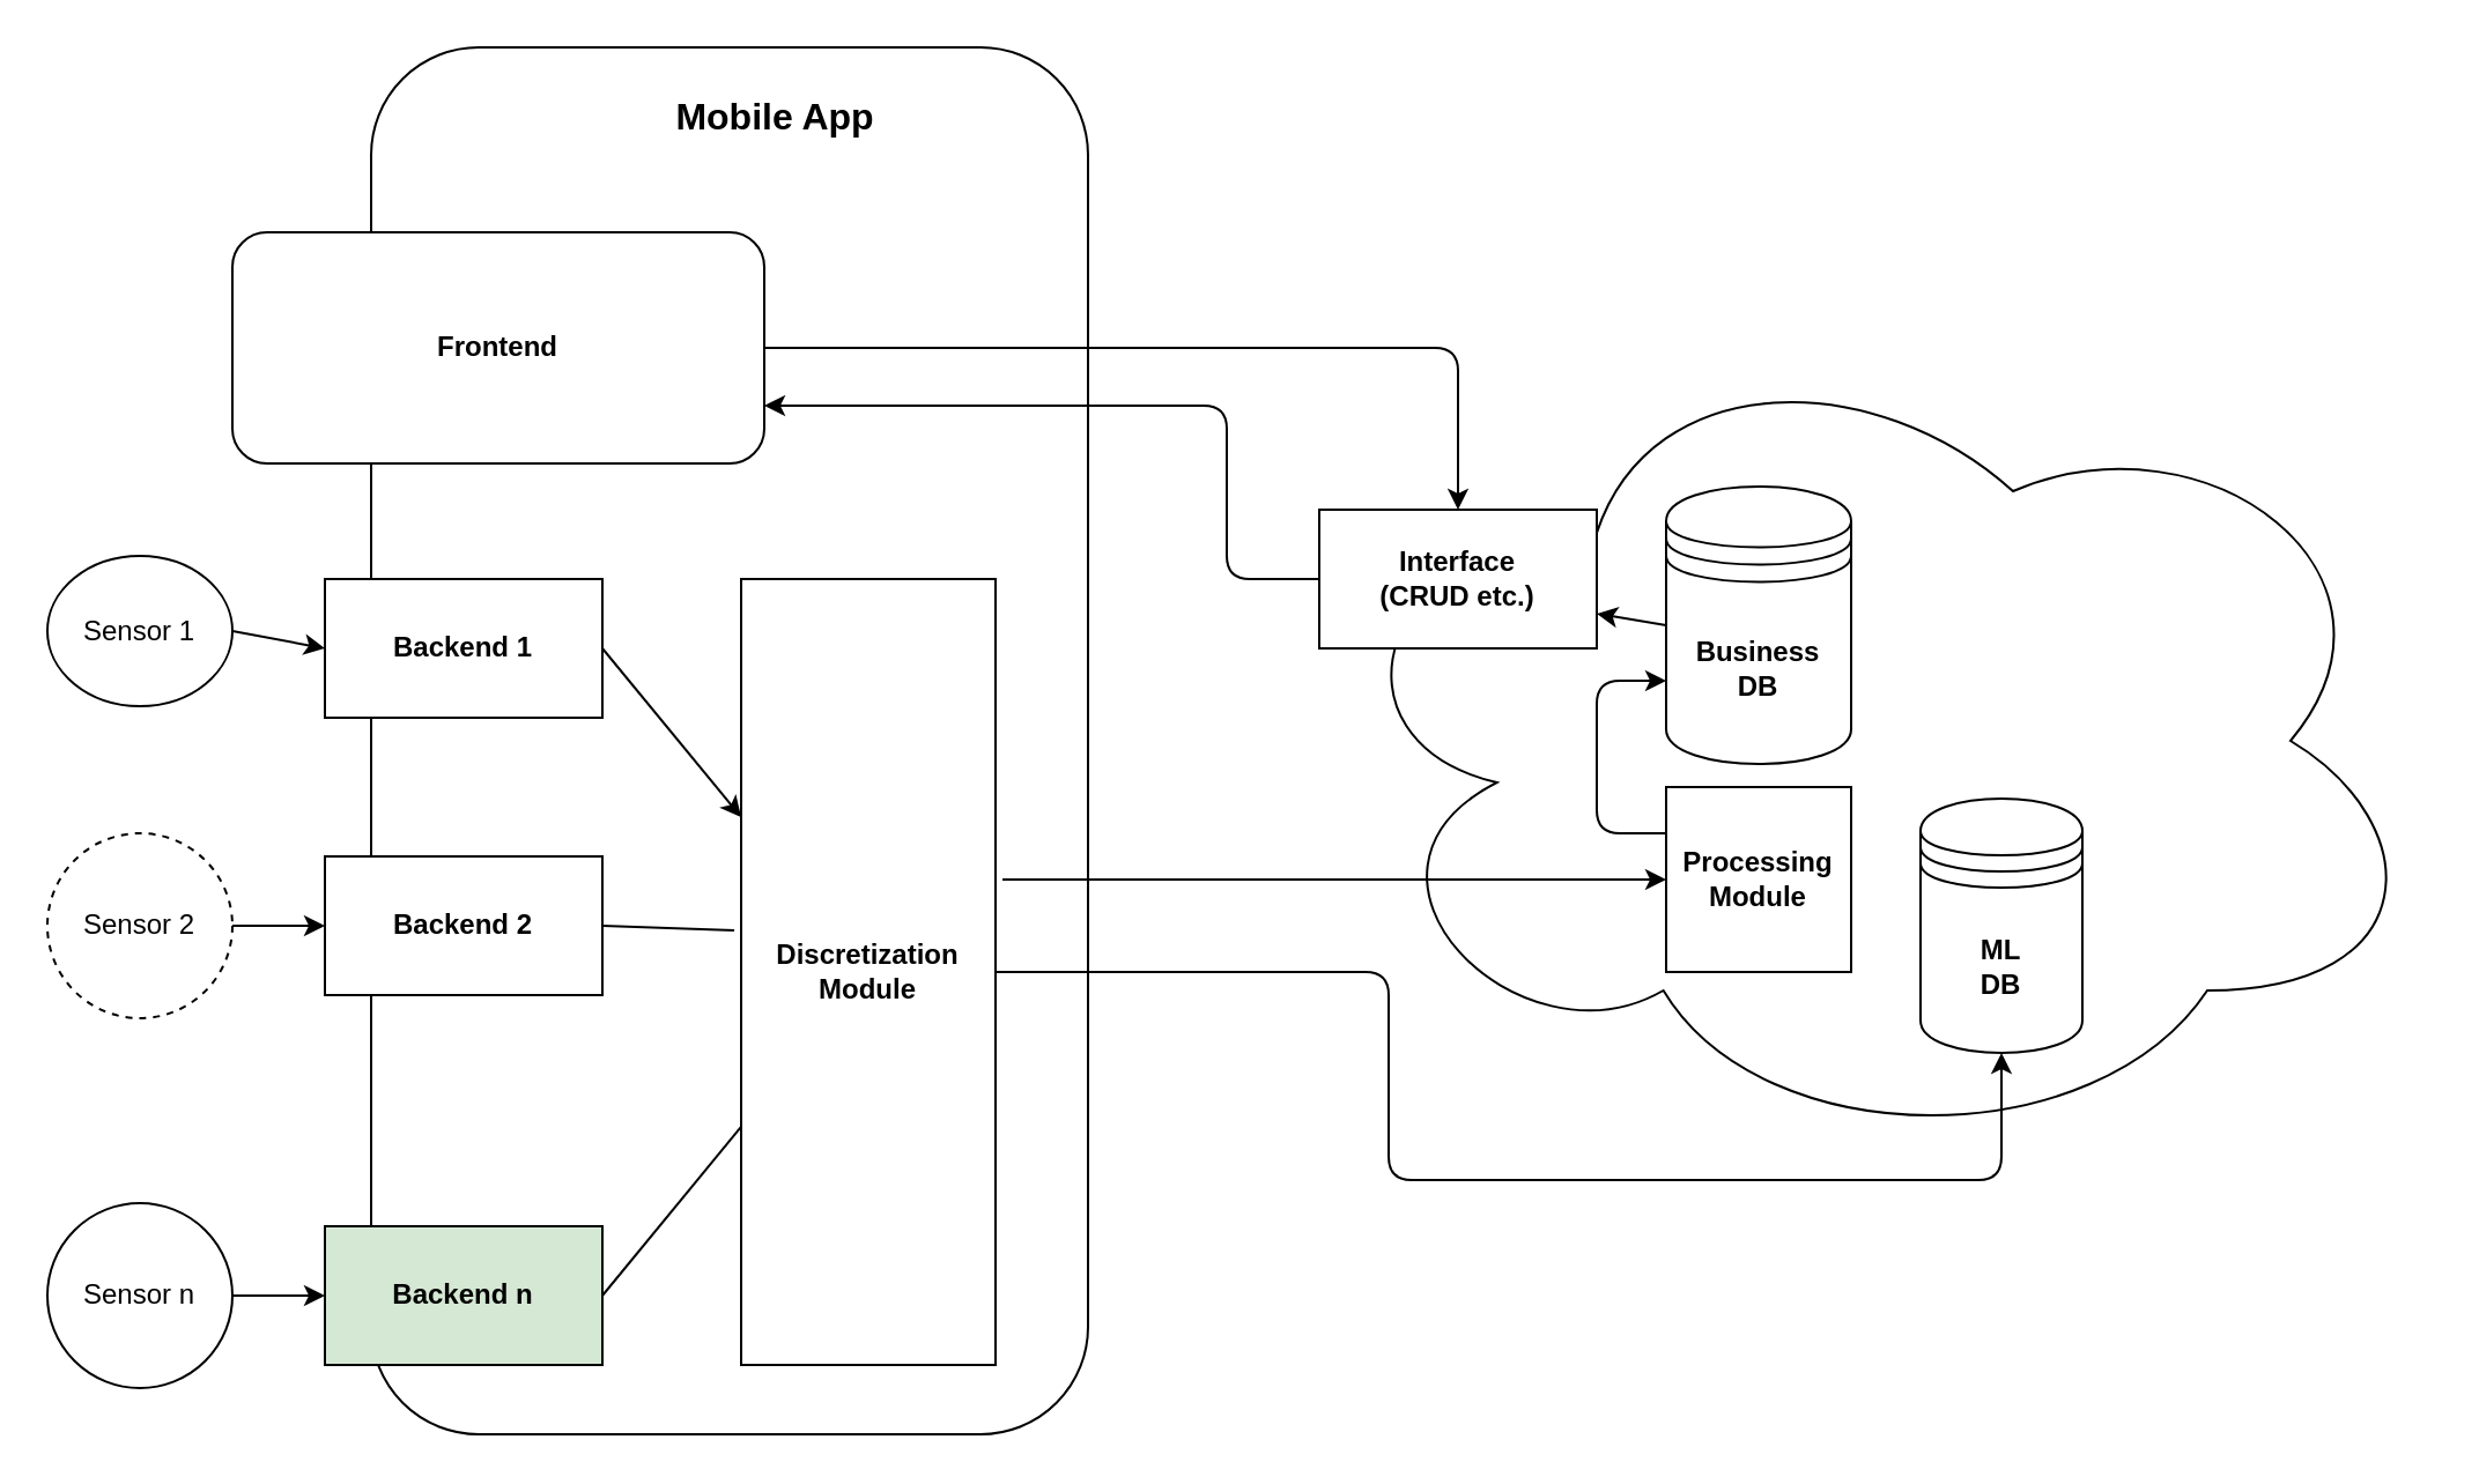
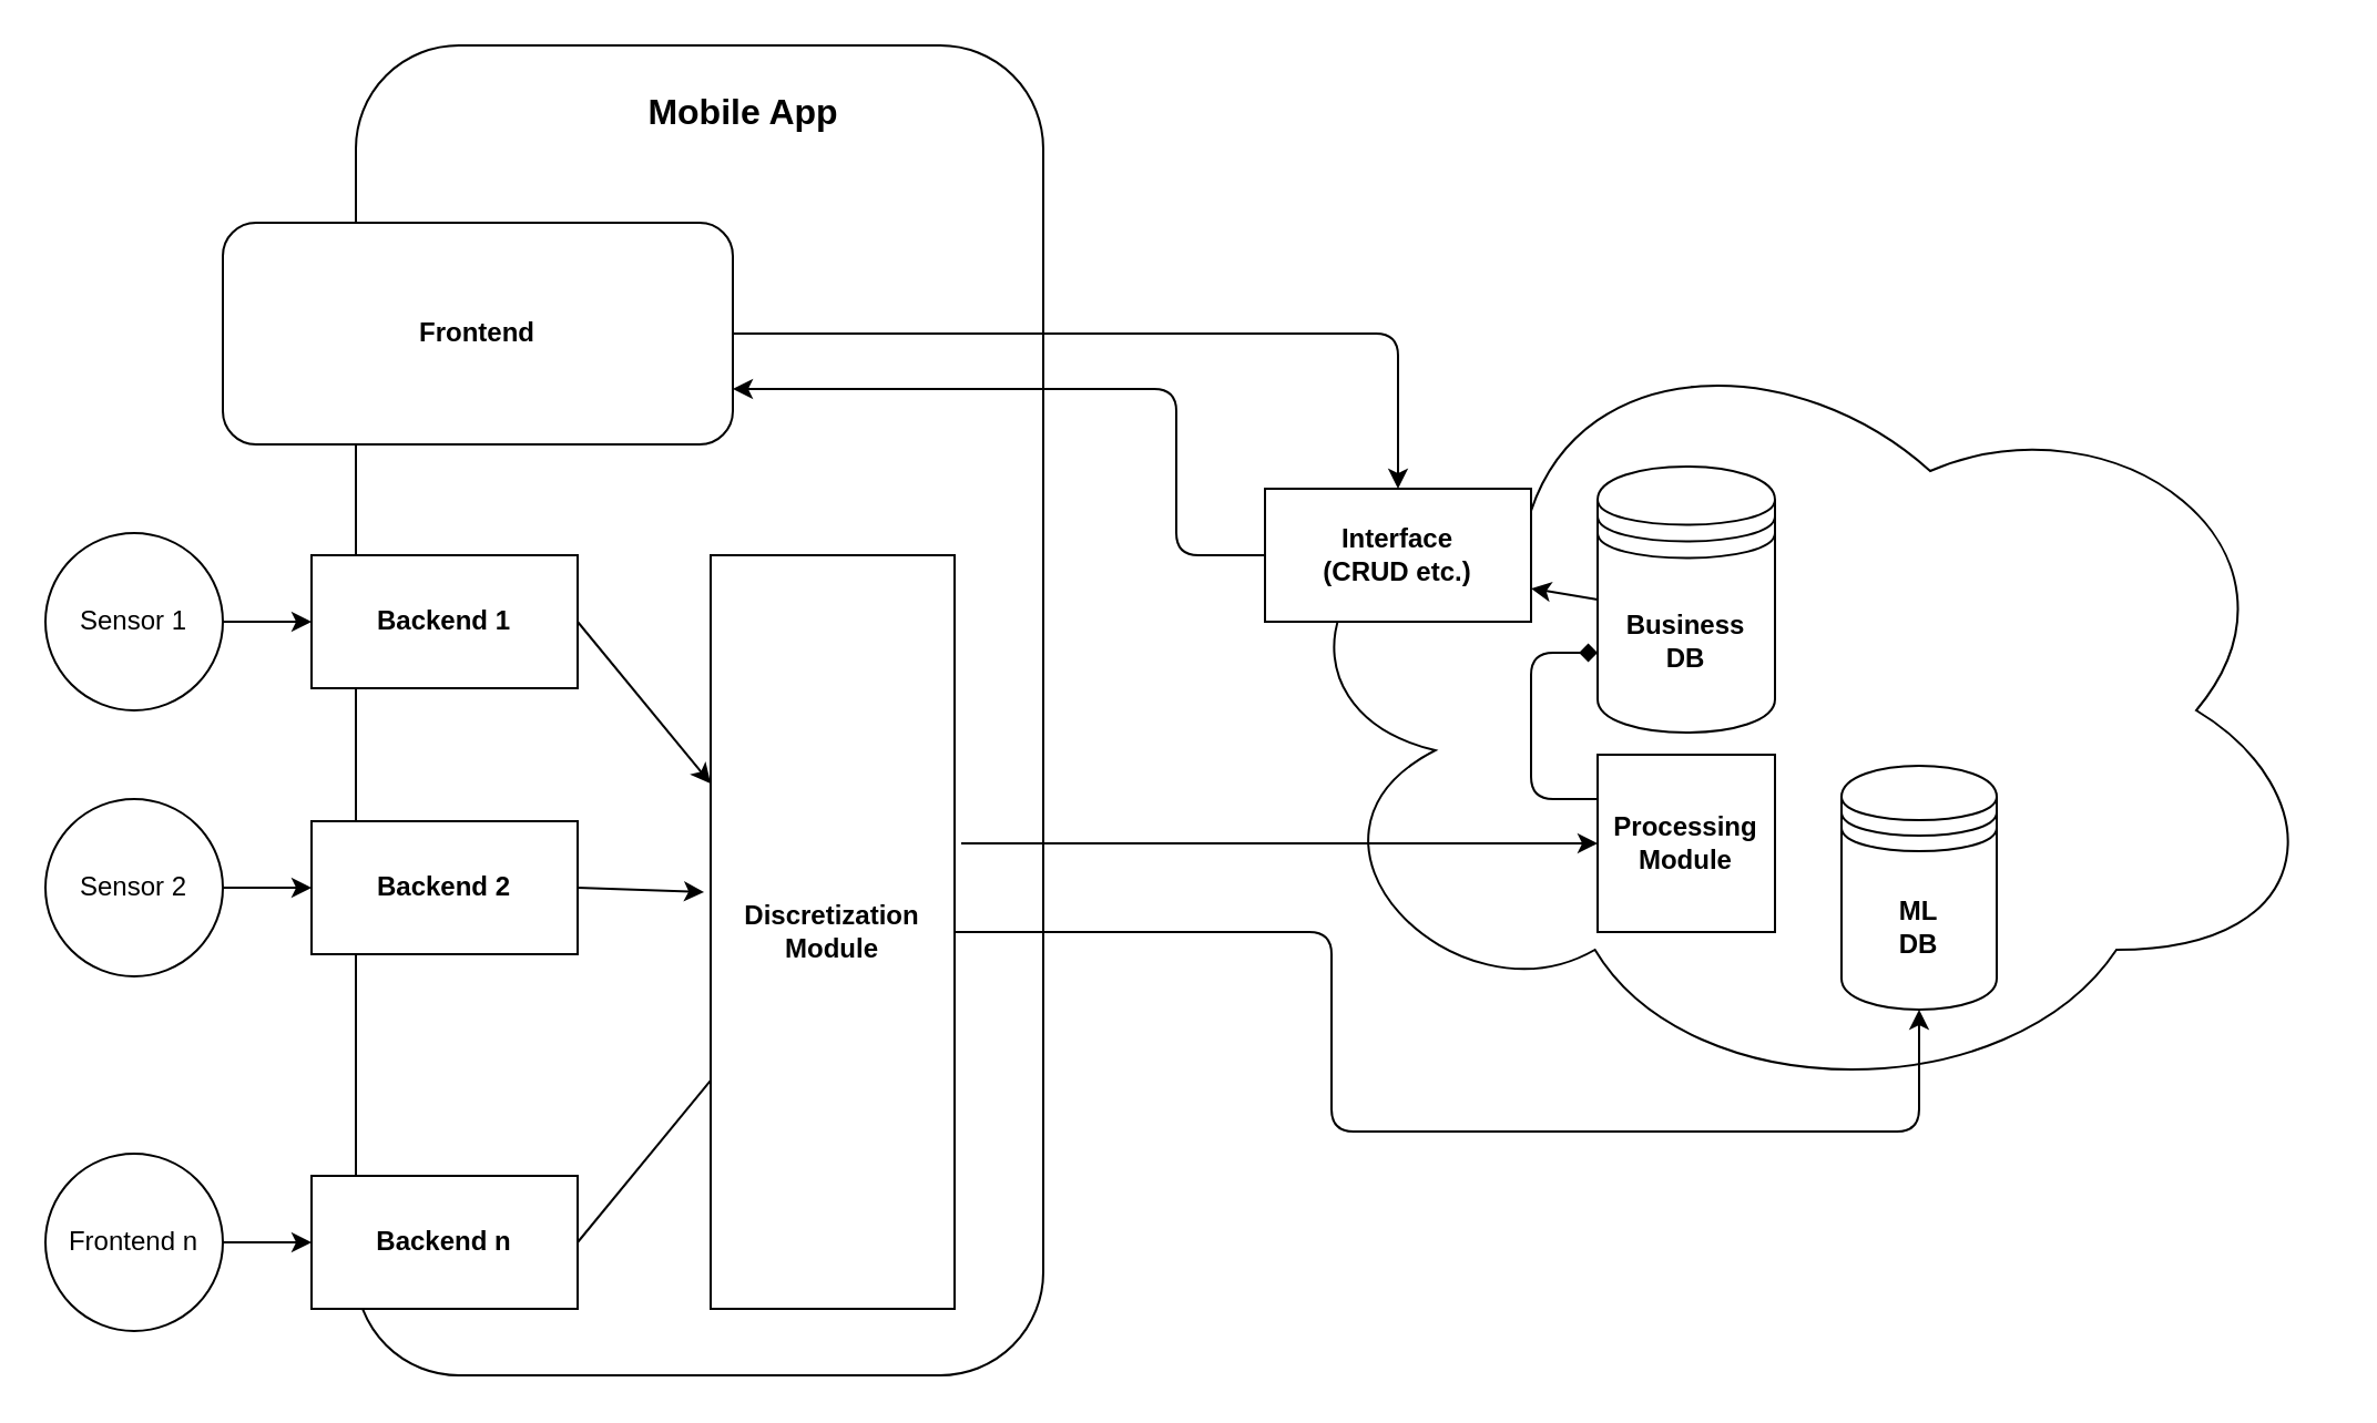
- <mxCell id="3" value="Sensor 1" style="ellipse;whiteSpace=wrap;html=1;aspect=fixed;" vertex="1" parent="1"><mxGeometry x="20" y="240" width="80" height="65" as="geometry" /></mxCell>
+ <mxCell id="3" value="Sensor 1" style="ellipse;whiteSpace=wrap;html=1;aspect=fixed;" vertex="1" parent="1"><mxGeometry x="20" y="240" width="80" height="80" as="geometry" /></mxCell>
- <mxCell id="23" value="" style="edgeStyle=segmentEdgeStyle;endArrow=classic;html=1;exitX=0;exitY=0.25;exitDx=0;exitDy=0;entryX=0;entryY=0.7;entryDx=0;entryDy=0;" edge="1" parent="1" source="20" target="18"><mxGeometry width="50" height="50" relative="1" as="geometry"><mxPoint x="650" y="350" as="sourcePoint" /><mxPoint x="700" y="300" as="targetPoint" /><Array as="points"><mxPoint x="690" y="360" /><mxPoint x="690" y="294" /></Array></mxGeometry></mxCell>
+ <mxCell id="23" value="" style="edgeStyle=segmentEdgeStyle;endArrow=diamond;html=1;exitX=0;exitY=0.25;exitDx=0;exitDy=0;entryX=0;entryY=0.7;entryDx=0;entryDy=0;" edge="1" parent="1" source="20" target="18"><mxGeometry width="50" height="50" relative="1" as="geometry"><mxPoint x="650" y="350" as="sourcePoint" /><mxPoint x="700" y="300" as="targetPoint" /><Array as="points"><mxPoint x="690" y="360" /><mxPoint x="690" y="294" /></Array></mxGeometry></mxCell>
- <mxCell id="4" value="Sensor 2" style="ellipse;whiteSpace=wrap;html=1;aspect=fixed;dashed=1;" vertex="1" parent="1"><mxGeometry x="20" y="360" width="80" height="80" as="geometry" /></mxCell>
+ <mxCell id="4" value="Sensor 2" style="ellipse;whiteSpace=wrap;html=1;aspect=fixed;" vertex="1" parent="1"><mxGeometry x="20" y="360" width="80" height="80" as="geometry" /></mxCell>
- <mxCell id="15" value="" style="endArrow=none;html=1;exitX=1;exitY=0.5;exitDx=0;exitDy=0;entryX=-0.027;entryY=0.447;entryDx=0;entryDy=0;entryPerimeter=0;" edge="1" parent="1" source="8" target="13"><mxGeometry width="50" height="50" relative="1" as="geometry"><mxPoint x="140" y="320" as="sourcePoint" /><mxPoint x="180" y="320" as="targetPoint" /></mxGeometry></mxCell>
+ <mxCell id="15" value="" style="endArrow=classic;html=1;exitX=1;exitY=0.5;exitDx=0;exitDy=0;entryX=-0.027;entryY=0.447;entryDx=0;entryDy=0;entryPerimeter=0;" edge="1" parent="1" source="8" target="13"><mxGeometry width="50" height="50" relative="1" as="geometry"><mxPoint x="140" y="320" as="sourcePoint" /><mxPoint x="180" y="320" as="targetPoint" /></mxGeometry></mxCell>
- <mxCell id="5" value="Sensor n" style="ellipse;whiteSpace=wrap;html=1;aspect=fixed;" vertex="1" parent="1"><mxGeometry x="20" y="520" width="80" height="80" as="geometry" /></mxCell>
+ <mxCell id="5" value="Frontend n" style="ellipse;whiteSpace=wrap;html=1;aspect=fixed;" vertex="1" parent="1"><mxGeometry x="20" y="520" width="80" height="80" as="geometry" /></mxCell>
- <mxCell id="9" value="&lt;b&gt;Backend n&lt;/b&gt;" style="rounded=0;whiteSpace=wrap;html=1;fillColor=#d5e8d4;" vertex="1" parent="1"><mxGeometry x="140" y="530" width="120" height="60" as="geometry" /></mxCell>
+ <mxCell id="9" value="&lt;b&gt;Backend n&lt;/b&gt;" style="rounded=0;whiteSpace=wrap;html=1;" vertex="1" parent="1"><mxGeometry x="140" y="530" width="120" height="60" as="geometry" /></mxCell>
